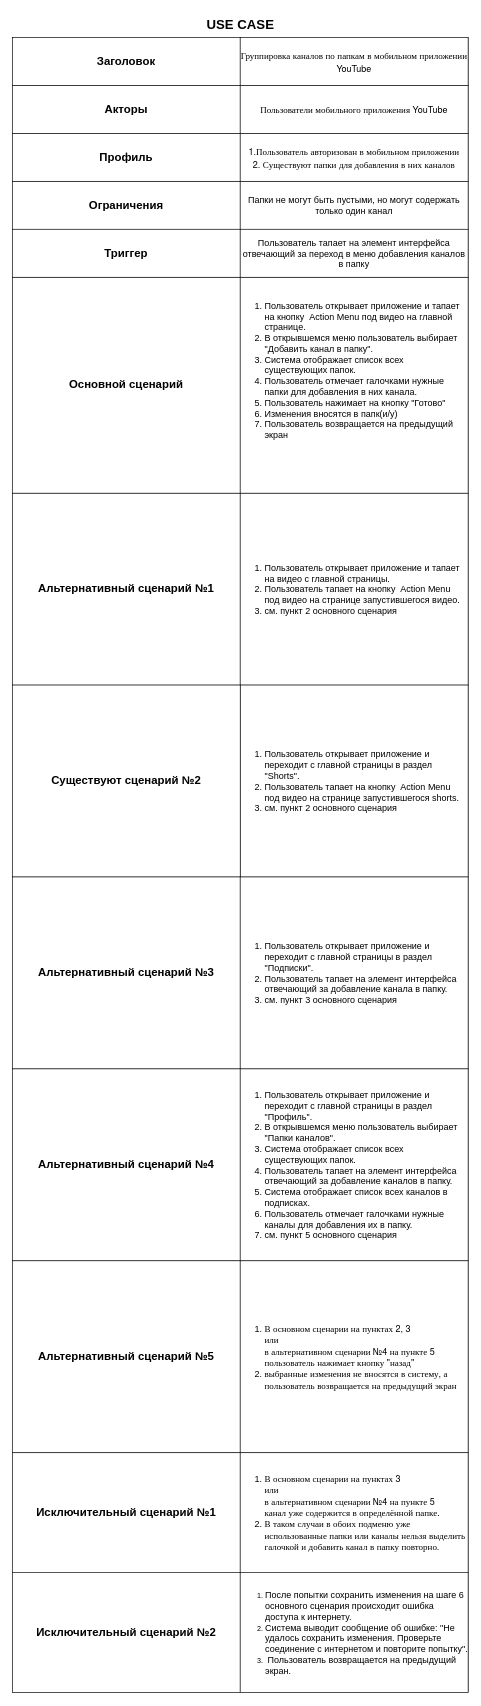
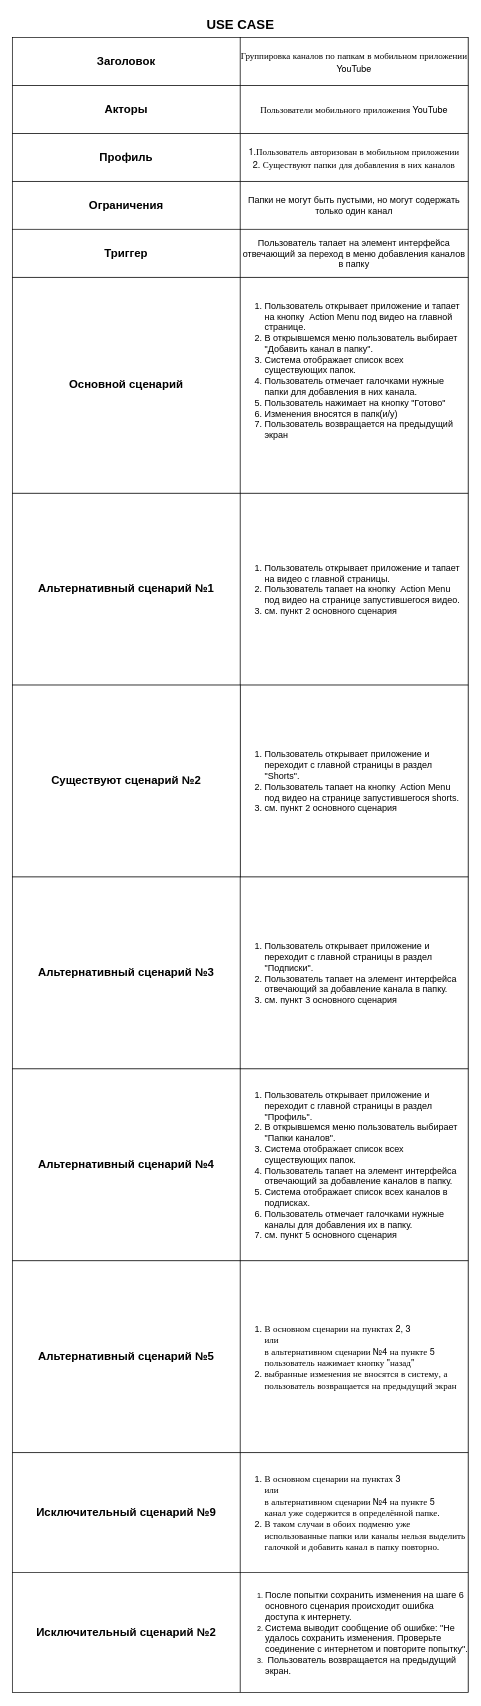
- <mxCell id="28" value="&lt;span style=&quot;font-size: 19px;&quot;&gt;&lt;b&gt;Исключительный сценарий №1&lt;/b&gt;&lt;/span&gt;" style="rounded=0;whiteSpace=wrap;html=1;" vertex="1" parent="1"><mxGeometry x="20" y="2421" width="380" height="200" as="geometry" /></mxCell>
+ <mxCell id="28" value="&lt;span style=&quot;font-size: 19px;&quot;&gt;&lt;b&gt;Исключительный сценарий №9&lt;/b&gt;&lt;/span&gt;" style="rounded=0;whiteSpace=wrap;html=1;" vertex="1" parent="1"><mxGeometry x="20" y="2421" width="380" height="200" as="geometry" /></mxCell>
